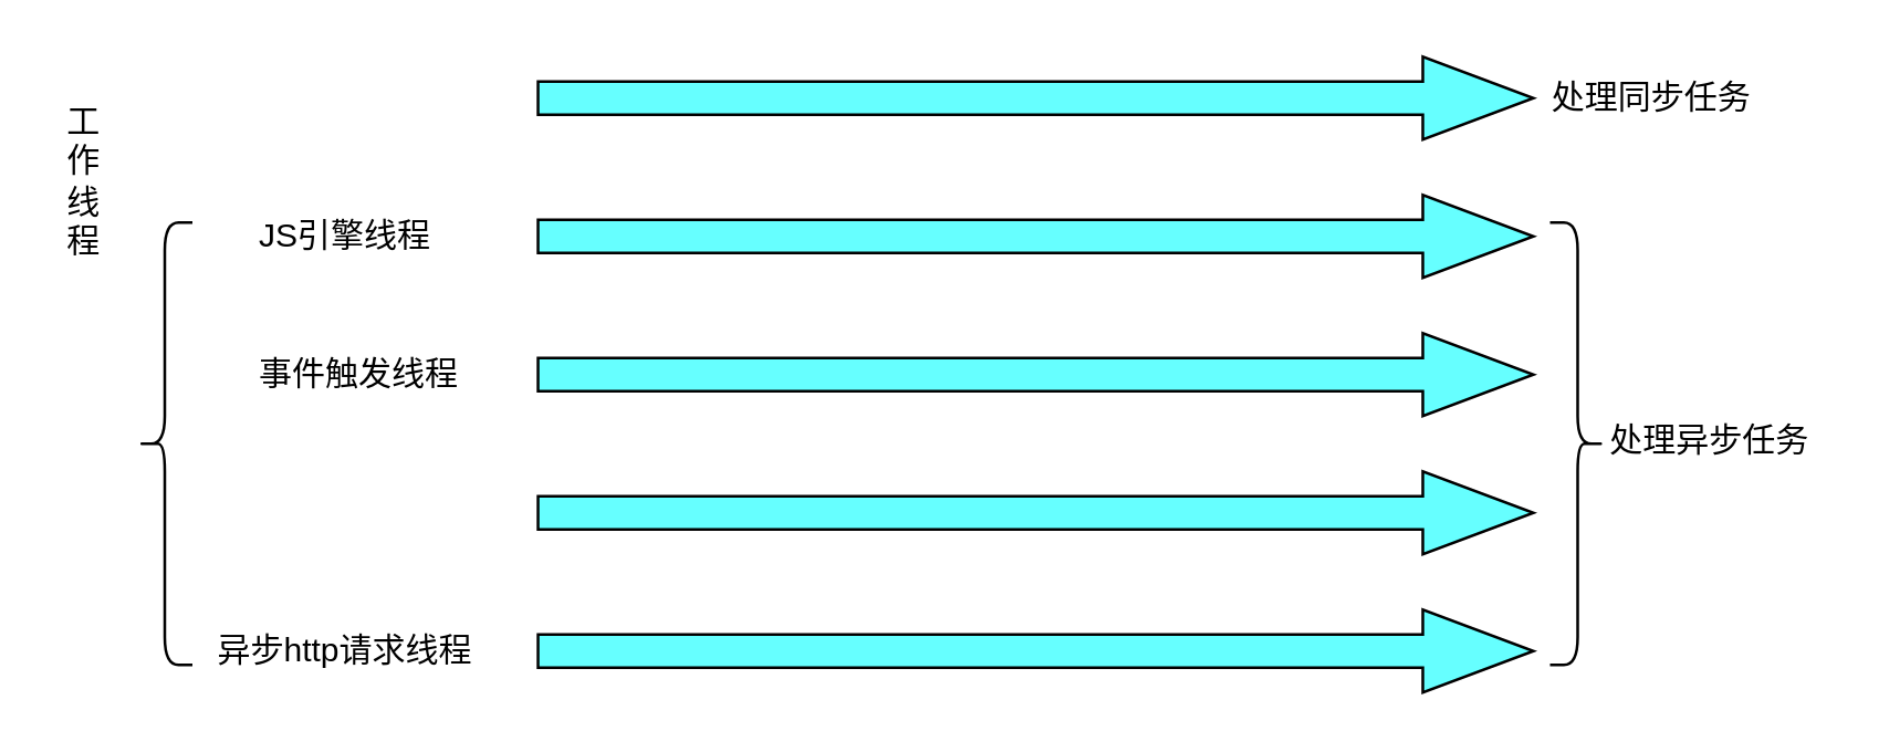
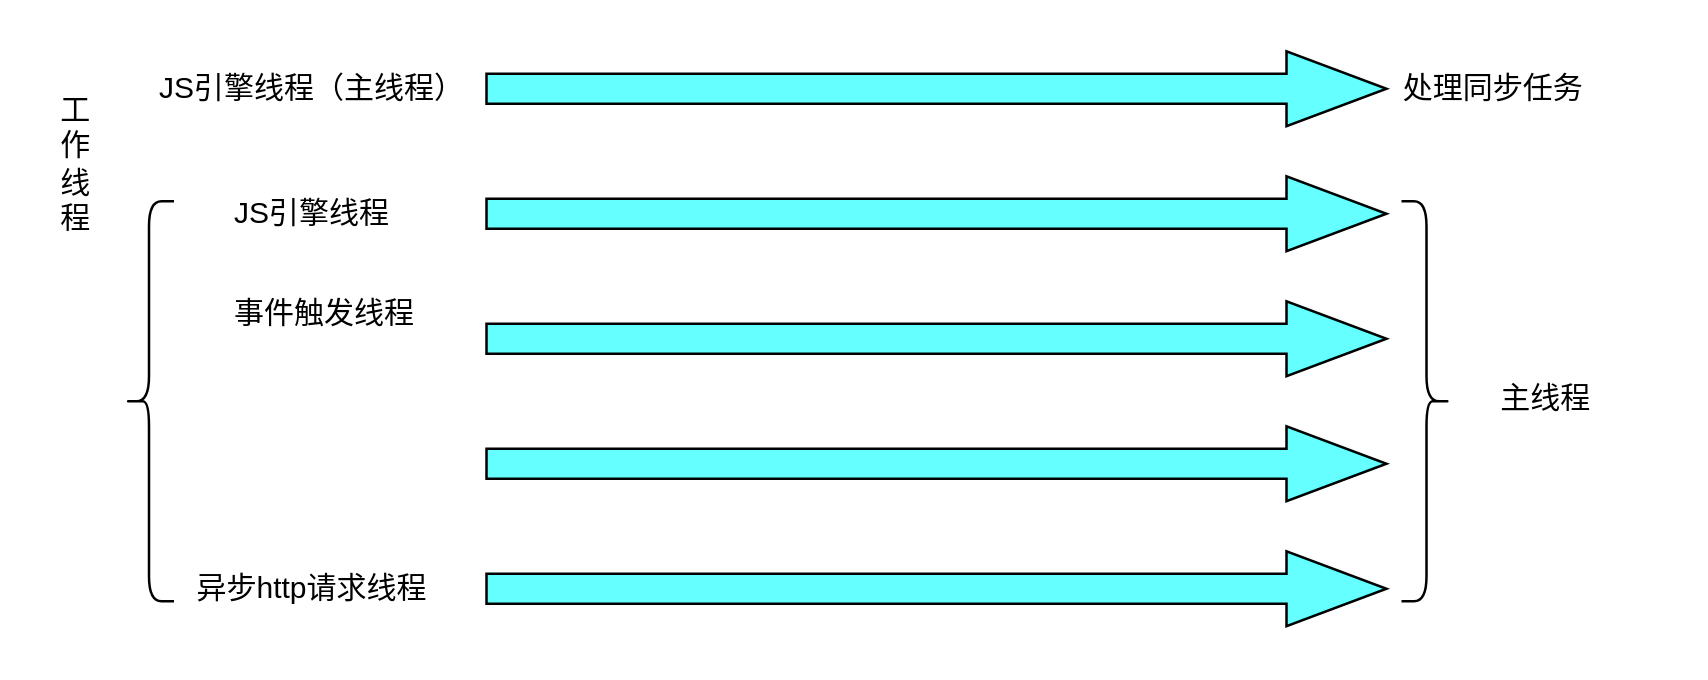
+ <mxCell id="7" value="JS引擎线程（主线程）" style="text;html=1;resizable=0;autosize=1;align=center;verticalAlign=middle;points=[];fillColor=none;strokeColor=none;rounded=0;" vertex="1" parent="1"><mxGeometry x="54" y="25" width="140" height="20" as="geometry" /></mxCell>
- <mxCell id="9" value="事件触发线程" style="text;html=1;resizable=0;autosize=1;align=center;verticalAlign=middle;points=[];fillColor=none;strokeColor=none;rounded=0;" vertex="1" parent="1"><mxGeometry x="84" y="125" width="90" height="20" as="geometry" /></mxCell>
+ <mxCell id="9" value="事件触发线程" style="text;html=1;resizable=0;autosize=1;align=center;verticalAlign=middle;points=[];fillColor=none;strokeColor=none;rounded=0;" vertex="1" parent="1"><mxGeometry x="84" y="115" width="90" height="20" as="geometry" /></mxCell>
- <mxCell id="14" value="处理异步任务" style="text;html=1;strokeColor=none;fillColor=none;align=center;verticalAlign=middle;whiteSpace=wrap;rounded=0;" vertex="1" parent="1"><mxGeometry x="575" y="149" width="86" height="20" as="geometry" /></mxCell>
+ <mxCell id="14" value="主线程" style="text;html=1;strokeColor=none;fillColor=none;align=center;verticalAlign=middle;whiteSpace=wrap;rounded=0;" vertex="1" parent="1"><mxGeometry x="575" y="149" width="86" height="20" as="geometry" /></mxCell>
